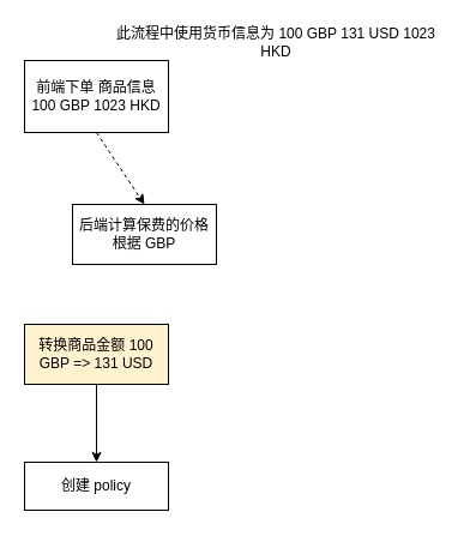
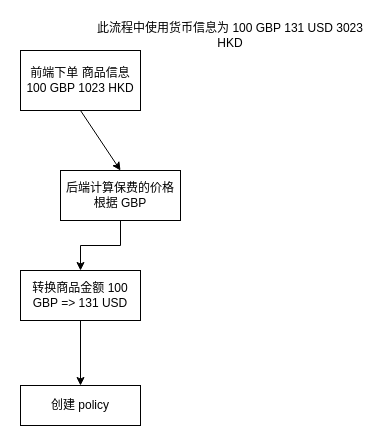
- <mxCell id="2" value="此流程中使用货币信息为 100 GBP 131 USD 1023 HKD" style="text;html=1;strokeColor=none;fillColor=none;align=center;verticalAlign=middle;whiteSpace=wrap;rounded=0;" vertex="1" parent="1"><mxGeometry x="90" y="20" width="280" height="30" as="geometry" /></mxCell>
+ <mxCell id="2" value="此流程中使用货币信息为 100 GBP 131 USD 3023 HKD" style="text;html=1;strokeColor=none;fillColor=none;align=center;verticalAlign=middle;whiteSpace=wrap;rounded=0;" vertex="1" parent="1"><mxGeometry x="90" y="20" width="280" height="30" as="geometry" /></mxCell>
- <mxCell id="4" value="" style="endArrow=classic;html=1;rounded=0;exitX=0.5;exitY=1;exitDx=0;exitDy=0;entryX=0.5;entryY=0;entryDx=0;entryDy=0;dashed=1;" edge="1" parent="1" source="3" target="6"><mxGeometry width="50" height="50" relative="1" as="geometry"><mxPoint x="290" y="210" as="sourcePoint" /><mxPoint x="80" y="160" as="targetPoint" /></mxGeometry></mxCell>
+ <mxCell id="4" value="" style="endArrow=classic;html=1;rounded=0;exitX=0.5;exitY=1;exitDx=0;exitDy=0;entryX=0.5;entryY=0;entryDx=0;entryDy=0;" edge="1" parent="1" source="3" target="6"><mxGeometry width="50" height="50" relative="1" as="geometry"><mxPoint x="290" y="210" as="sourcePoint" /><mxPoint x="80" y="160" as="targetPoint" /></mxGeometry></mxCell>
+ <mxCell id="5" style="edgeStyle=orthogonalEdgeStyle;rounded=0;orthogonalLoop=1;jettySize=auto;html=1;" edge="1" parent="1" source="6" target="8"><mxGeometry relative="1" as="geometry" /></mxCell>
- <mxCell id="8" value="转换商品金额 100 GBP =&amp;gt; 131 USD" style="rounded=0;whiteSpace=wrap;html=1;fillColor=#fff2cc;" vertex="1" parent="1"><mxGeometry x="20" y="270" width="120" height="50" as="geometry" /></mxCell>
+ <mxCell id="8" value="转换商品金额 100 GBP =&amp;gt; 131 USD" style="rounded=0;whiteSpace=wrap;html=1;" vertex="1" parent="1"><mxGeometry x="20" y="270" width="120" height="50" as="geometry" /></mxCell>
